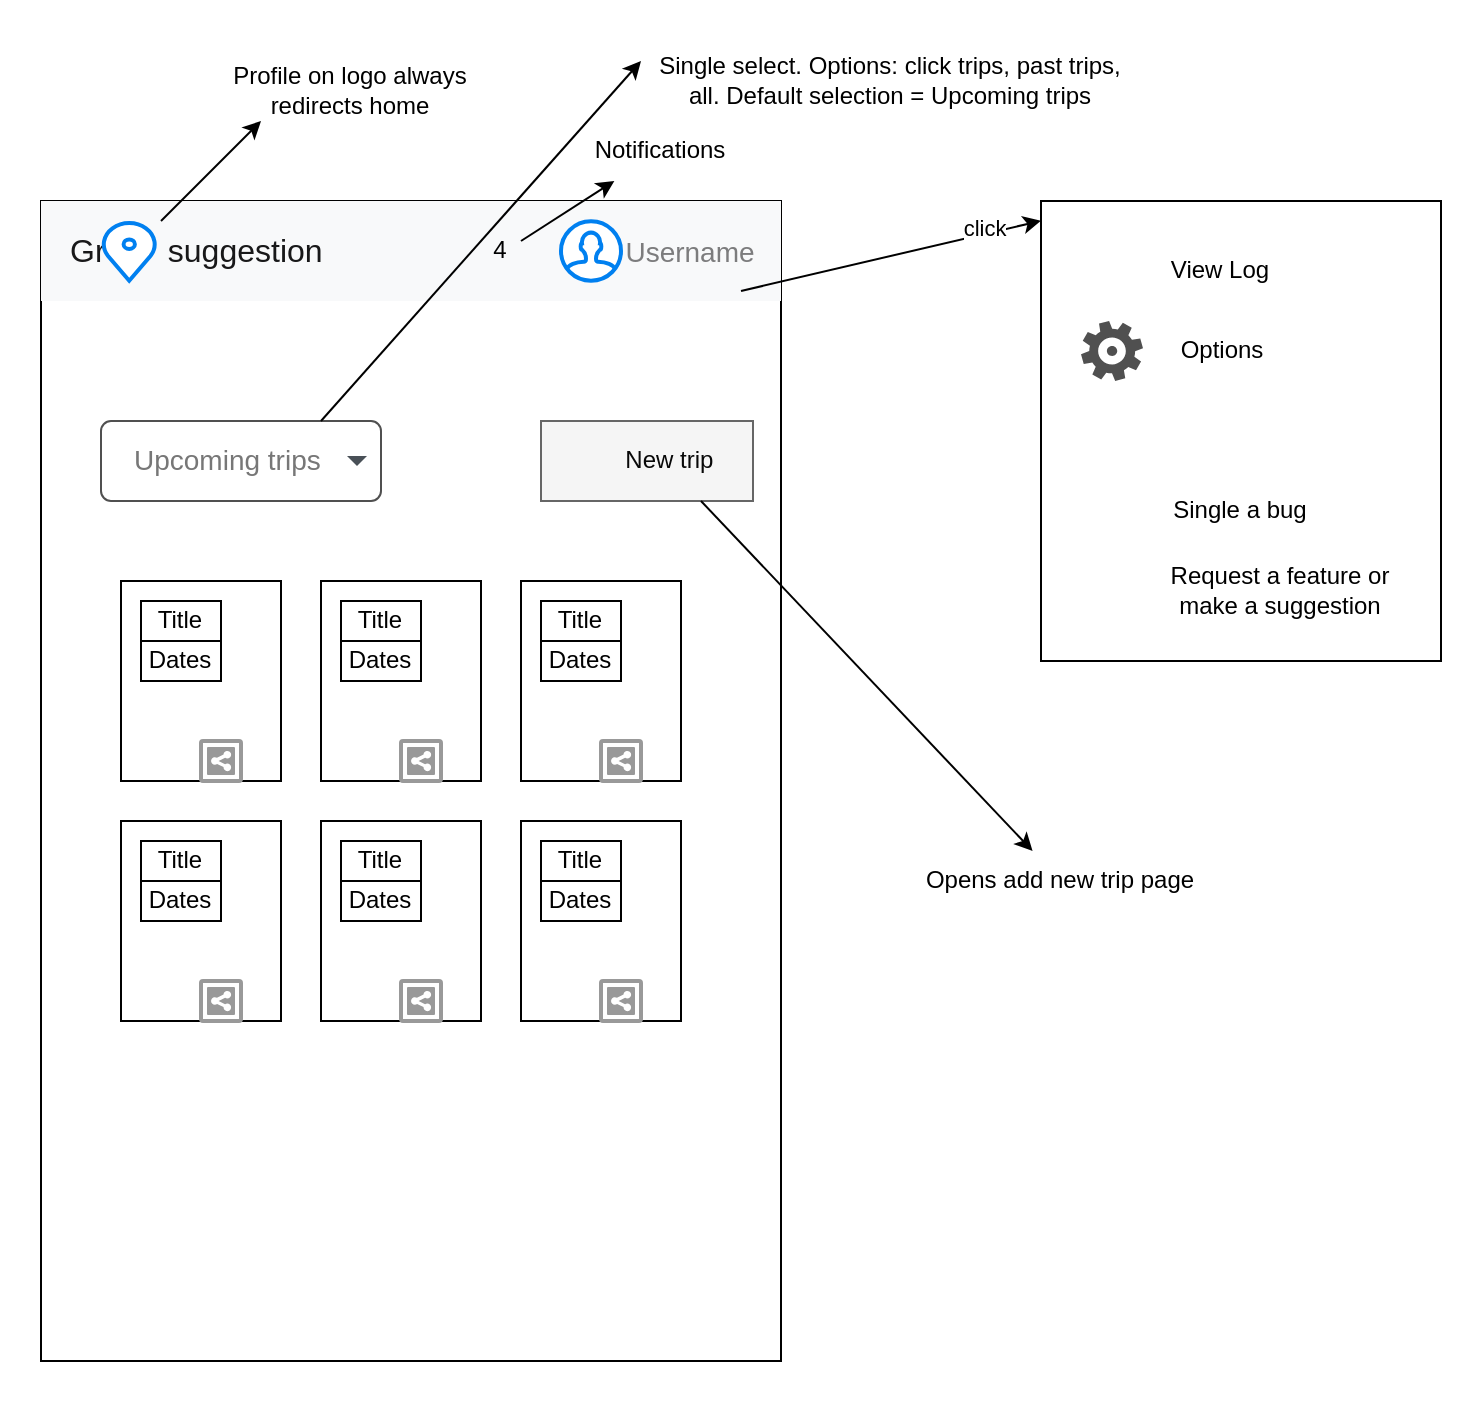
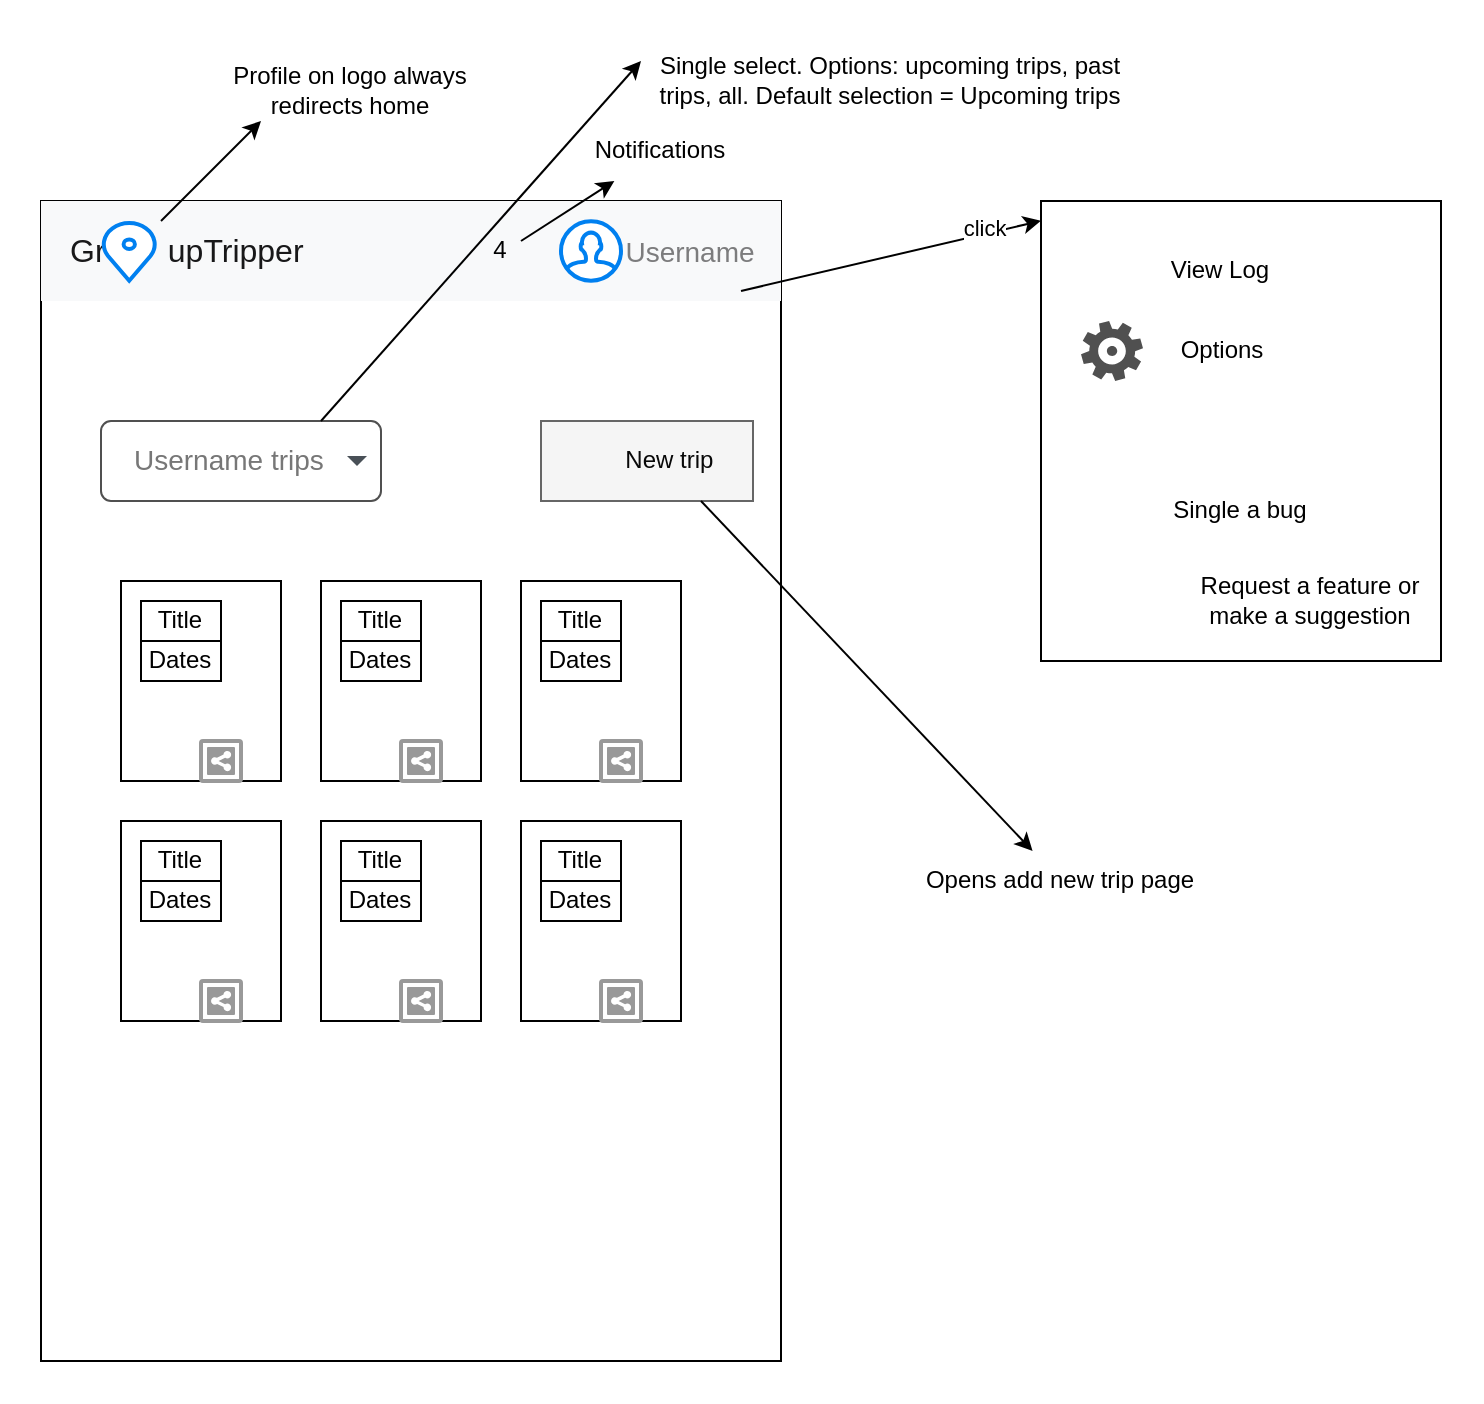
- <mxCell id="32" value="Single select. Options: click trips, past trips, all. Default selection = Upcoming trips" style="text;html=1;strokeColor=none;fillColor=none;align=center;verticalAlign=middle;whiteSpace=wrap;rounded=0;" vertex="1" parent="1"><mxGeometry x="320" y="20" width="250" height="40" as="geometry" /></mxCell>
+ <mxCell id="32" value="Single select. Options: upcoming trips, past trips, all. Default selection = Upcoming trips" style="text;html=1;strokeColor=none;fillColor=none;align=center;verticalAlign=middle;whiteSpace=wrap;rounded=0;" vertex="1" parent="1"><mxGeometry x="320" y="20" width="250" height="40" as="geometry" /></mxCell>
- <mxCell id="3" value="Gr&amp;nbsp; &amp;nbsp;o&amp;nbsp; suggestion" style="html=1;shadow=0;dashed=0;fillColor=#F8F9FA;strokeColor=none;fontSize=16;fontColor=#181819;align=left;spacing=15;" vertex="1" parent="1"><mxGeometry x="20" y="100" width="370" height="50" as="geometry" /></mxCell>
+ <mxCell id="3" value="Gr&amp;nbsp; &amp;nbsp;o&amp;nbsp; upTripper" style="html=1;shadow=0;dashed=0;fillColor=#F8F9FA;strokeColor=none;fontSize=16;fontColor=#181819;align=left;spacing=15;" vertex="1" parent="1"><mxGeometry x="20" y="100" width="370" height="50" as="geometry" /></mxCell>
- <mxCell id="26" value="Upcoming trips" style="html=1;shadow=0;dashed=0;shape=mxgraph.bootstrap.rrect;rSize=5;strokeColor=#505050;strokeWidth=1;fillColor=#ffffff;fontColor=#777777;whiteSpace=wrap;align=left;verticalAlign=middle;fontStyle=0;fontSize=14;spacingRight=0;spacing=17;" vertex="1" parent="1"><mxGeometry x="50" y="210" width="140" height="40" as="geometry" /></mxCell>
+ <mxCell id="26" value="Username trips" style="html=1;shadow=0;dashed=0;shape=mxgraph.bootstrap.rrect;rSize=5;strokeColor=#505050;strokeWidth=1;fillColor=#ffffff;fontColor=#777777;whiteSpace=wrap;align=left;verticalAlign=middle;fontStyle=0;fontSize=14;spacingRight=0;spacing=17;" vertex="1" parent="1"><mxGeometry x="50" y="210" width="140" height="40" as="geometry" /></mxCell>
- <mxCell id="21" value="Request a feature or make a suggestion" style="text;html=1;strokeColor=none;fillColor=none;align=center;verticalAlign=middle;whiteSpace=wrap;rounded=0;" vertex="1" parent="9"><mxGeometry x="60" y="180" width="120" height="30" as="geometry" /></mxCell>
+ <mxCell id="21" value="Request a feature or make a suggestion" style="text;html=1;strokeColor=none;fillColor=none;align=center;verticalAlign=middle;whiteSpace=wrap;rounded=0;" vertex="1" parent="9"><mxGeometry x="75" y="185" width="120" height="30" as="geometry" /></mxCell>
